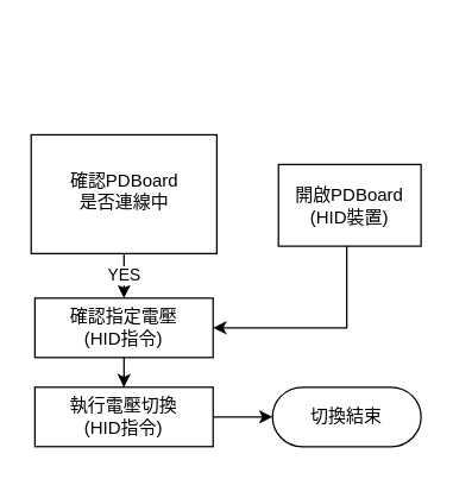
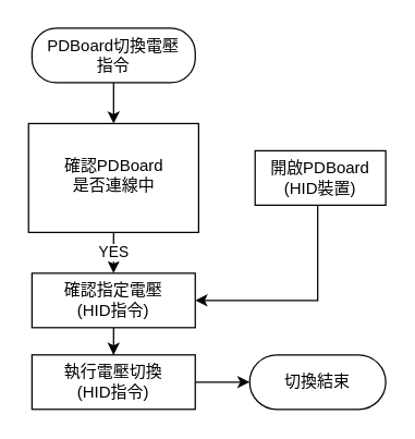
+ <mxCell id="3" value="PDBoard切換電壓&lt;br&gt;指令" style="rounded=1;whiteSpace=wrap;html=1;fontSize=12;glass=0;strokeWidth=1;shadow=0;arcSize=45;" parent="1" vertex="1"><mxGeometry x="23" y="20" width="120" height="40" as="geometry" /></mxCell>
+ <mxCell id="2" value="" style="edgeStyle=orthogonalEdgeStyle;rounded=0;orthogonalLoop=1;jettySize=auto;html=1;" edge="1" parent="1" source="3" target="5"><mxGeometry relative="1" as="geometry" /></mxCell>
- <mxCell id="7" value="開啟PDBoard&lt;br&gt;(HID裝置)" style="rounded=1;whiteSpace=wrap;html=1;fontSize=12;glass=0;strokeWidth=1;shadow=0;arcSize=0;" parent="1" vertex="1"><mxGeometry x="187" y="110" width="96" height="55" as="geometry" /></mxCell>
+ <mxCell id="7" value="開啟PDBoard&lt;br&gt;(HID裝置)" style="rounded=1;whiteSpace=wrap;html=1;fontSize=12;glass=0;strokeWidth=1;shadow=0;arcSize=0;" parent="1" vertex="1"><mxGeometry x="187" y="110" width="96" height="40" as="geometry" /></mxCell>
